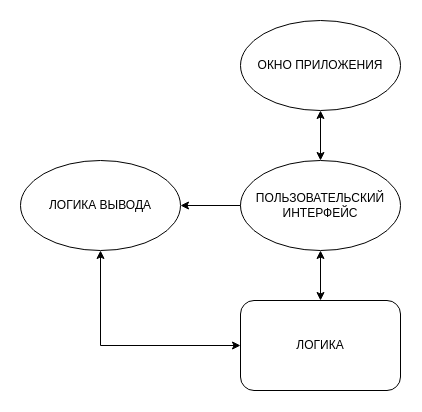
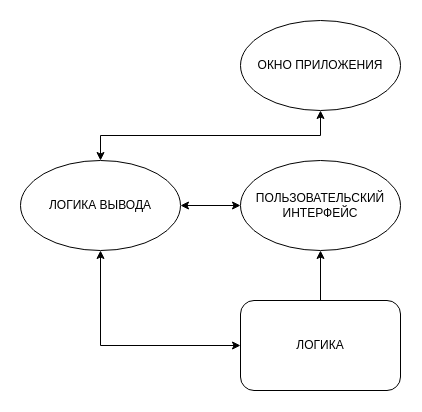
- <mxCell id="2" style="edgeStyle=orthogonalEdgeStyle;rounded=0;orthogonalLoop=1;jettySize=auto;html=1;exitX=0.5;exitY=1;exitDx=0;exitDy=0;entryX=0.5;entryY=0;entryDx=0;entryDy=0;startArrow=classic;startFill=1;" parent="1" source="3" target="5" edge="1"><mxGeometry relative="1" as="geometry" /></mxCell>
+ <mxCell id="2" style="edgeStyle=orthogonalEdgeStyle;rounded=0;orthogonalLoop=1;jettySize=auto;html=1;exitX=0.5;exitY=1;exitDx=0;exitDy=0;startArrow=classic;startFill=1;" parent="1" source="3" target="9" edge="1"><mxGeometry relative="1" as="geometry" /></mxCell>
- <mxCell id="7" style="edgeStyle=orthogonalEdgeStyle;rounded=0;orthogonalLoop=1;jettySize=auto;html=1;exitX=1;exitY=0.5;exitDx=0;exitDy=0;entryX=0;entryY=0.5;entryDx=0;entryDy=0;startArrow=classic;startFill=1;endArrow=none;" parent="1" source="9" target="5" edge="1"><mxGeometry relative="1" as="geometry" /></mxCell>
+ <mxCell id="7" style="edgeStyle=orthogonalEdgeStyle;rounded=0;orthogonalLoop=1;jettySize=auto;html=1;exitX=1;exitY=0.5;exitDx=0;exitDy=0;entryX=0;entryY=0.5;entryDx=0;entryDy=0;startArrow=classic;startFill=1;" parent="1" source="9" target="5" edge="1"><mxGeometry relative="1" as="geometry" /></mxCell>
- <mxCell id="4" style="edgeStyle=orthogonalEdgeStyle;rounded=0;orthogonalLoop=1;jettySize=auto;html=1;exitX=0.5;exitY=1;exitDx=0;exitDy=0;entryX=0.5;entryY=0;entryDx=0;entryDy=0;startArrow=classic;startFill=1;" parent="1" source="5" target="6" edge="1"><mxGeometry relative="1" as="geometry" /></mxCell>
+ <mxCell id="4" style="edgeStyle=orthogonalEdgeStyle;rounded=0;orthogonalLoop=1;jettySize=auto;html=1;exitX=0.5;exitY=1;exitDx=0;exitDy=0;entryX=0.5;entryY=0;entryDx=0;entryDy=0;startArrow=classic;startFill=1;endArrow=none;" parent="1" source="5" target="6" edge="1"><mxGeometry relative="1" as="geometry" /></mxCell>
